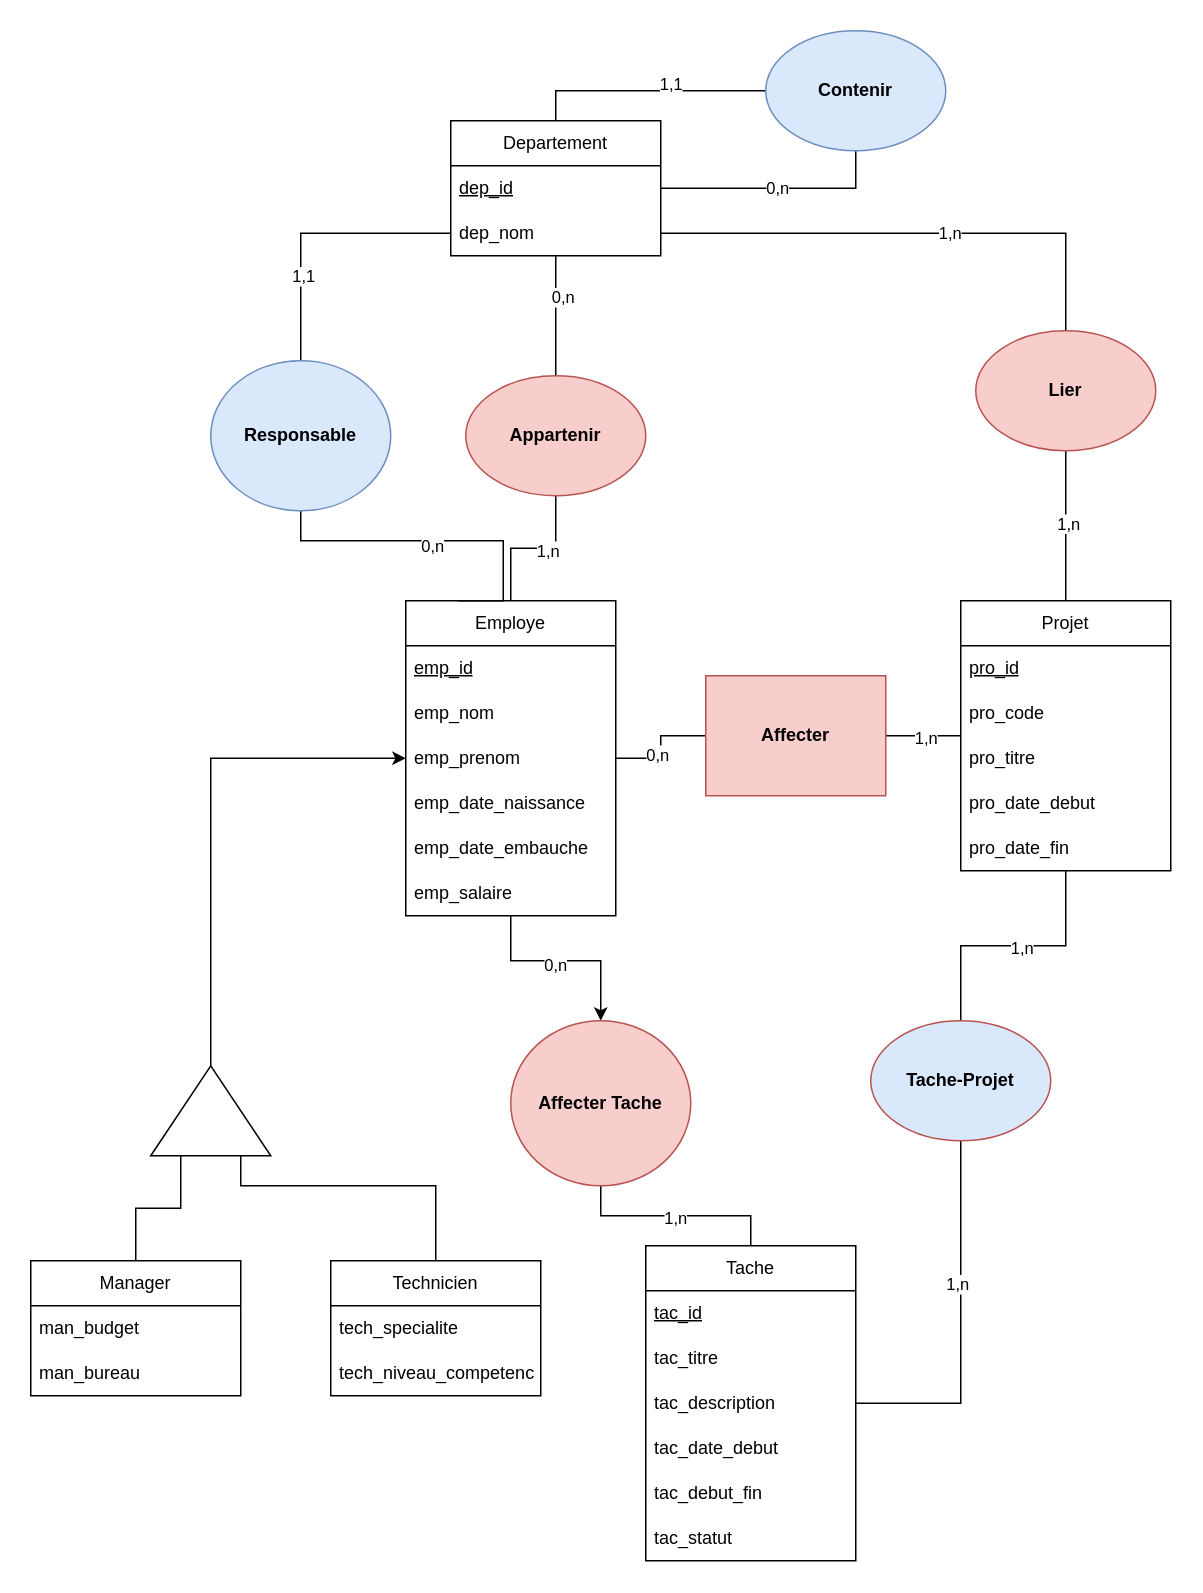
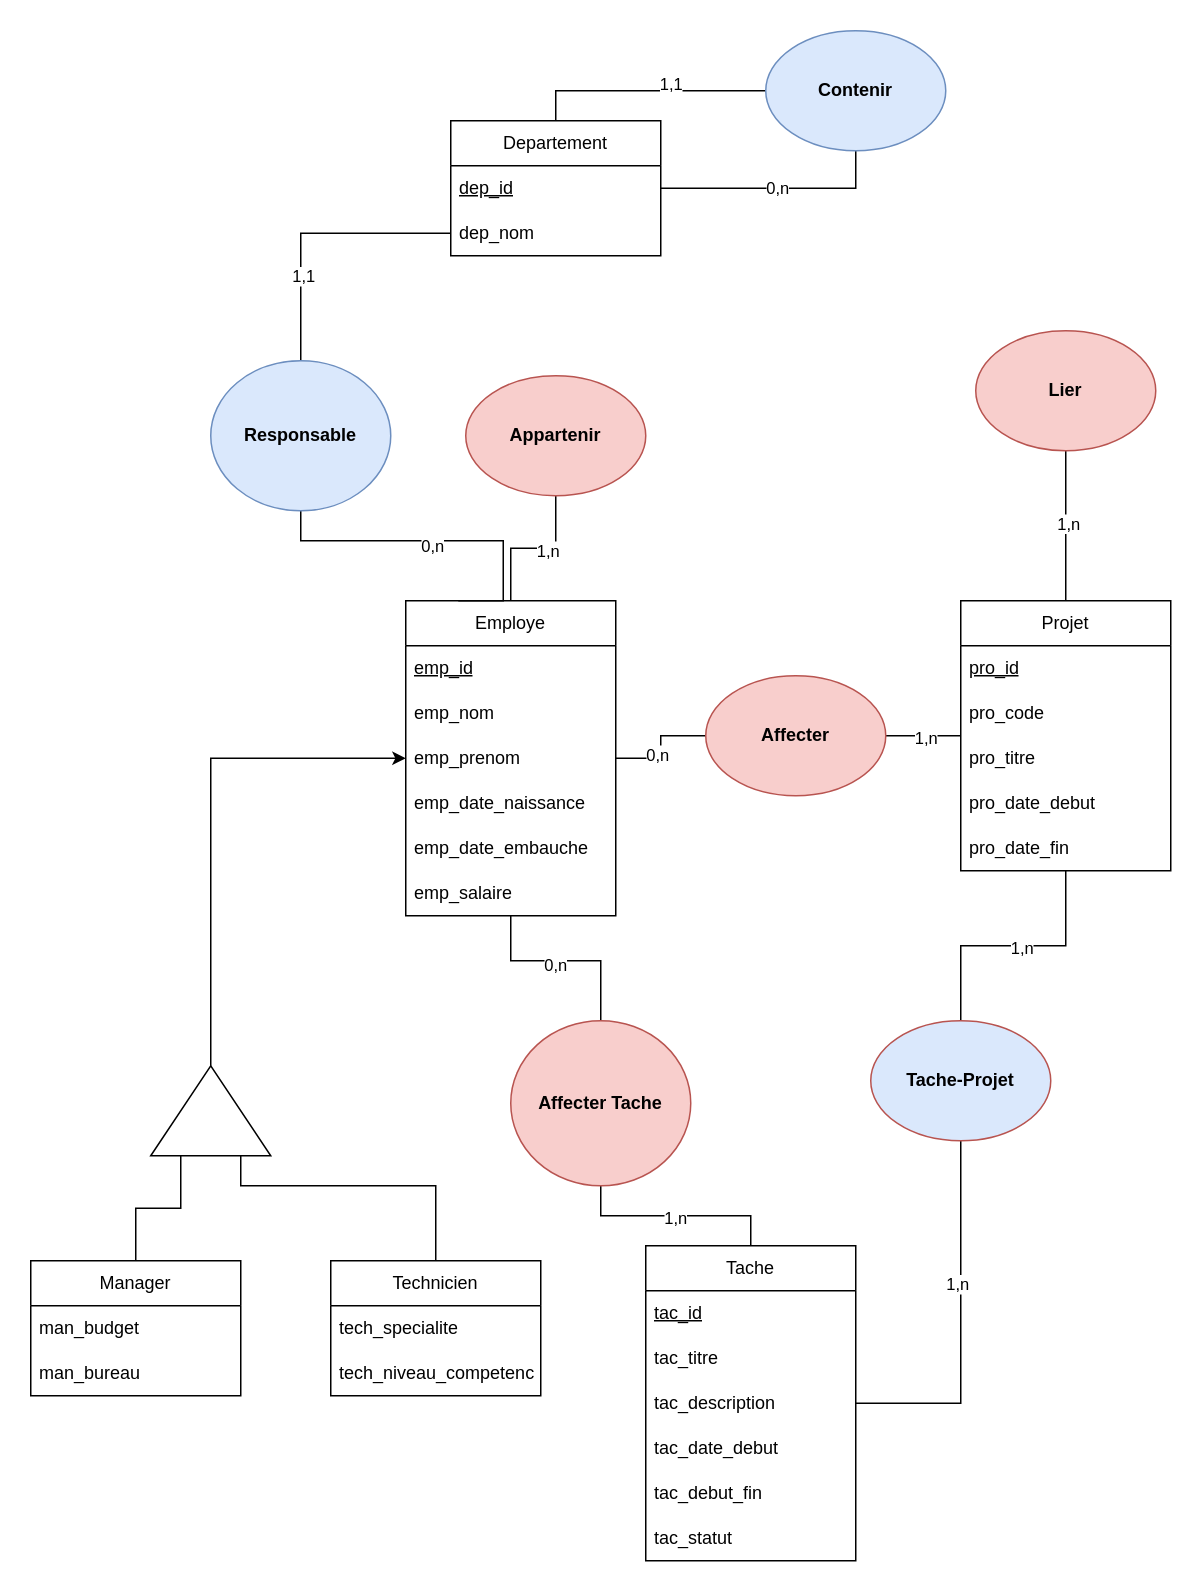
- <mxCell id="53" style="edgeStyle=orthogonalEdgeStyle;rounded=0;orthogonalLoop=1;jettySize=auto;html=1;entryX=1;entryY=0.5;entryDx=0;entryDy=0;endArrow=none;startFill=0;" edge="1" parent="1" source="55" target="22"><mxGeometry relative="1" as="geometry" /></mxCell>
- <mxCell id="54" value="1,n" style="edgeLabel;html=1;align=center;verticalAlign=middle;resizable=0;points=[];" vertex="1" connectable="0" parent="53"><mxGeometry x="-0.149" y="-1" relative="1" as="geometry"><mxPoint as="offset" /></mxGeometry></mxCell>
- <mxCell id="15" style="edgeStyle=orthogonalEdgeStyle;rounded=0;orthogonalLoop=1;jettySize=auto;html=1;entryX=0.5;entryY=0;entryDx=0;entryDy=0;endArrow=none;startFill=0;" edge="1" parent="1" source="20" target="46"><mxGeometry relative="1" as="geometry" /></mxCell>
- <mxCell id="16" value="0,n" style="edgeLabel;html=1;align=center;verticalAlign=middle;resizable=0;points=[];" vertex="1" connectable="0" parent="15"><mxGeometry x="-0.314" y="4" relative="1" as="geometry"><mxPoint as="offset" /></mxGeometry></mxCell>
- <mxCell id="56" value="&lt;b&gt;Affecter&lt;/b&gt;" style="whiteSpace=wrap;html=1;fillColor=#f8cecc;strokeColor=#b85450;rounded=0;" vertex="1" parent="1"><mxGeometry x="470" y="450" width="120" height="80" as="geometry" /></mxCell>
+ <mxCell id="56" value="&lt;b&gt;Affecter&lt;/b&gt;" style="ellipse;whiteSpace=wrap;html=1;fillColor=#f8cecc;strokeColor=#b85450;" vertex="1" parent="1"><mxGeometry x="470" y="450" width="120" height="80" as="geometry" /></mxCell>
- <mxCell id="6" style="edgeStyle=orthogonalEdgeStyle;rounded=0;orthogonalLoop=1;jettySize=auto;html=1;entryX=0.5;entryY=0;entryDx=0;entryDy=0;endArrow=classic;startFill=0;" edge="1" parent="1" source="8" target="58"><mxGeometry relative="1" as="geometry"><Array as="points"><mxPoint x="340" y="640" /><mxPoint x="400" y="640" /></Array></mxGeometry></mxCell>
+ <mxCell id="6" style="edgeStyle=orthogonalEdgeStyle;rounded=0;orthogonalLoop=1;jettySize=auto;html=1;entryX=0.5;entryY=0;entryDx=0;entryDy=0;endArrow=none;startFill=0;" edge="1" parent="1" source="8" target="58"><mxGeometry relative="1" as="geometry"><Array as="points"><mxPoint x="340" y="640" /><mxPoint x="400" y="640" /></Array></mxGeometry></mxCell>
